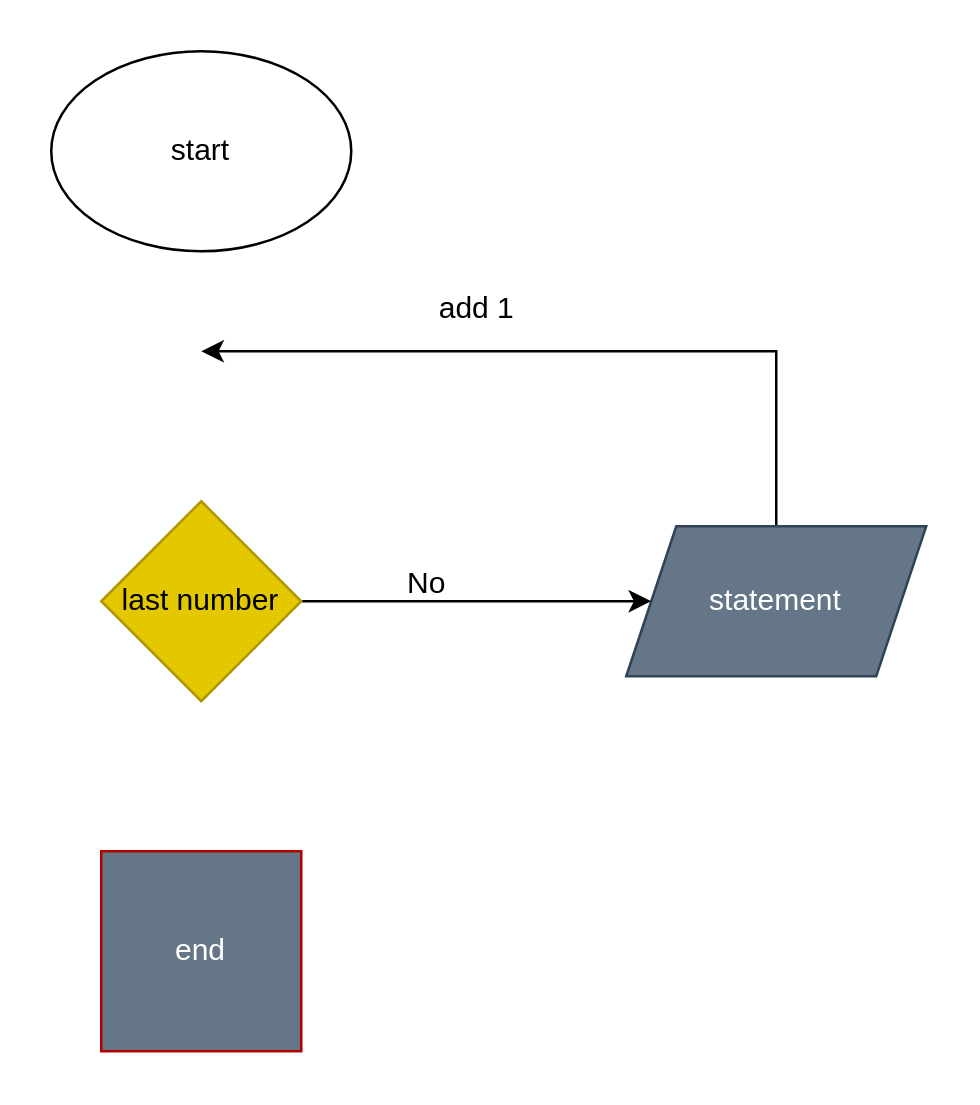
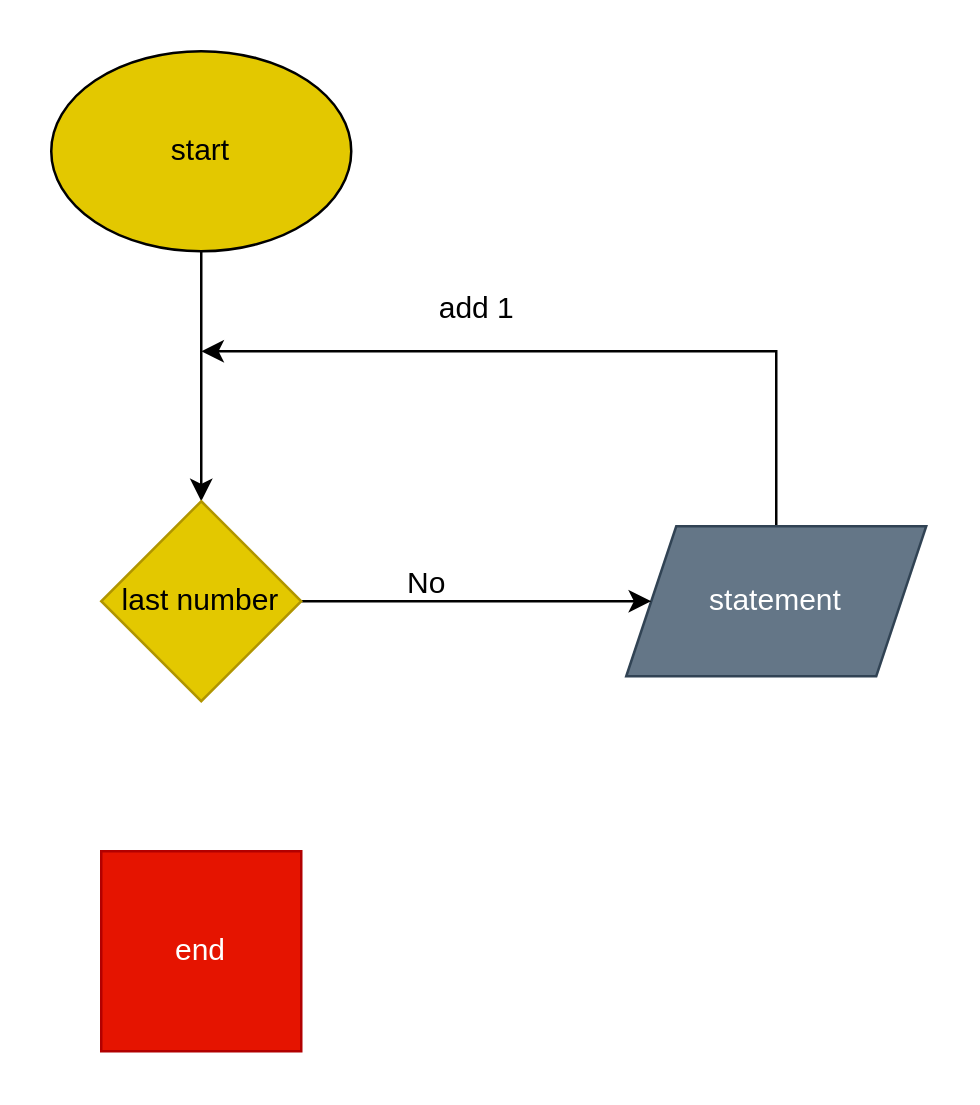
- <mxCell id="3" value="start" style="ellipse;whiteSpace=wrap;html=1;" parent="1" vertex="1"><mxGeometry x="20" y="20" width="120" height="80" as="geometry" /></mxCell>
+ <mxCell id="3" value="start" style="ellipse;whiteSpace=wrap;html=1;fillColor=#e3c800;" parent="1" vertex="1"><mxGeometry x="20" y="20" width="120" height="80" as="geometry" /></mxCell>
+ <mxCell id="2" style="edgeStyle=orthogonalEdgeStyle;rounded=0;orthogonalLoop=1;jettySize=auto;html=1;entryX=0.5;entryY=0;entryDx=0;entryDy=0;" parent="1" source="3" target="8" edge="1"><mxGeometry relative="1" as="geometry" /></mxCell>
- <mxCell id="4" value="end" style="whiteSpace=wrap;html=1;aspect=fixed;fillColor=#647687;strokeColor=#B20000;fontColor=#ffffff;" parent="1" vertex="1"><mxGeometry x="40" y="340" width="80" height="80" as="geometry" /></mxCell>
+ <mxCell id="4" value="end" style="whiteSpace=wrap;html=1;aspect=fixed;fillColor=#e51400;strokeColor=#B20000;fontColor=#ffffff;" parent="1" vertex="1"><mxGeometry x="40" y="340" width="80" height="80" as="geometry" /></mxCell>
